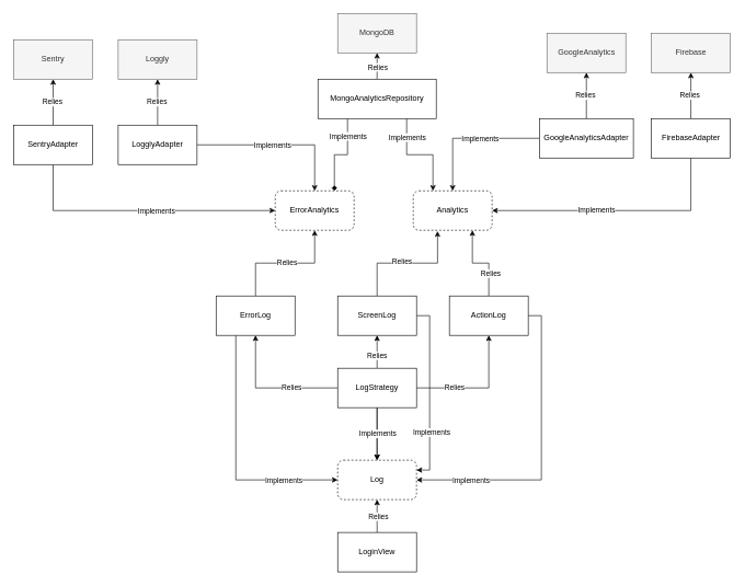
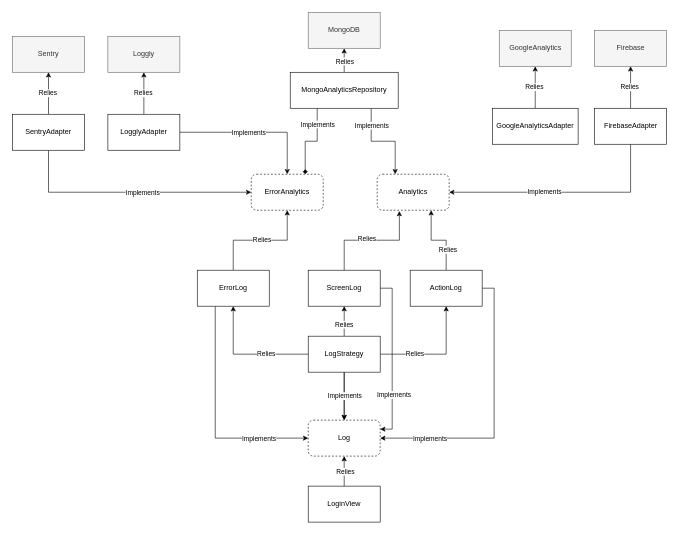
- <mxCell id="53" style="edgeStyle=orthogonalEdgeStyle;rounded=0;orthogonalLoop=1;jettySize=auto;html=1;entryX=0.5;entryY=0;entryDx=0;entryDy=0;" parent="1" source="55" target="32" edge="1"><mxGeometry relative="1" as="geometry"><mxPoint x="826.5" y="280" as="targetPoint" /></mxGeometry></mxCell>
- <mxCell id="54" value="Implements" style="edgeLabel;html=1;align=center;verticalAlign=middle;resizable=0;points=[];" parent="53" vertex="1" connectable="0"><mxGeometry x="-0.295" relative="1" as="geometry"><mxPoint x="-16" as="offset" /></mxGeometry></mxCell>
